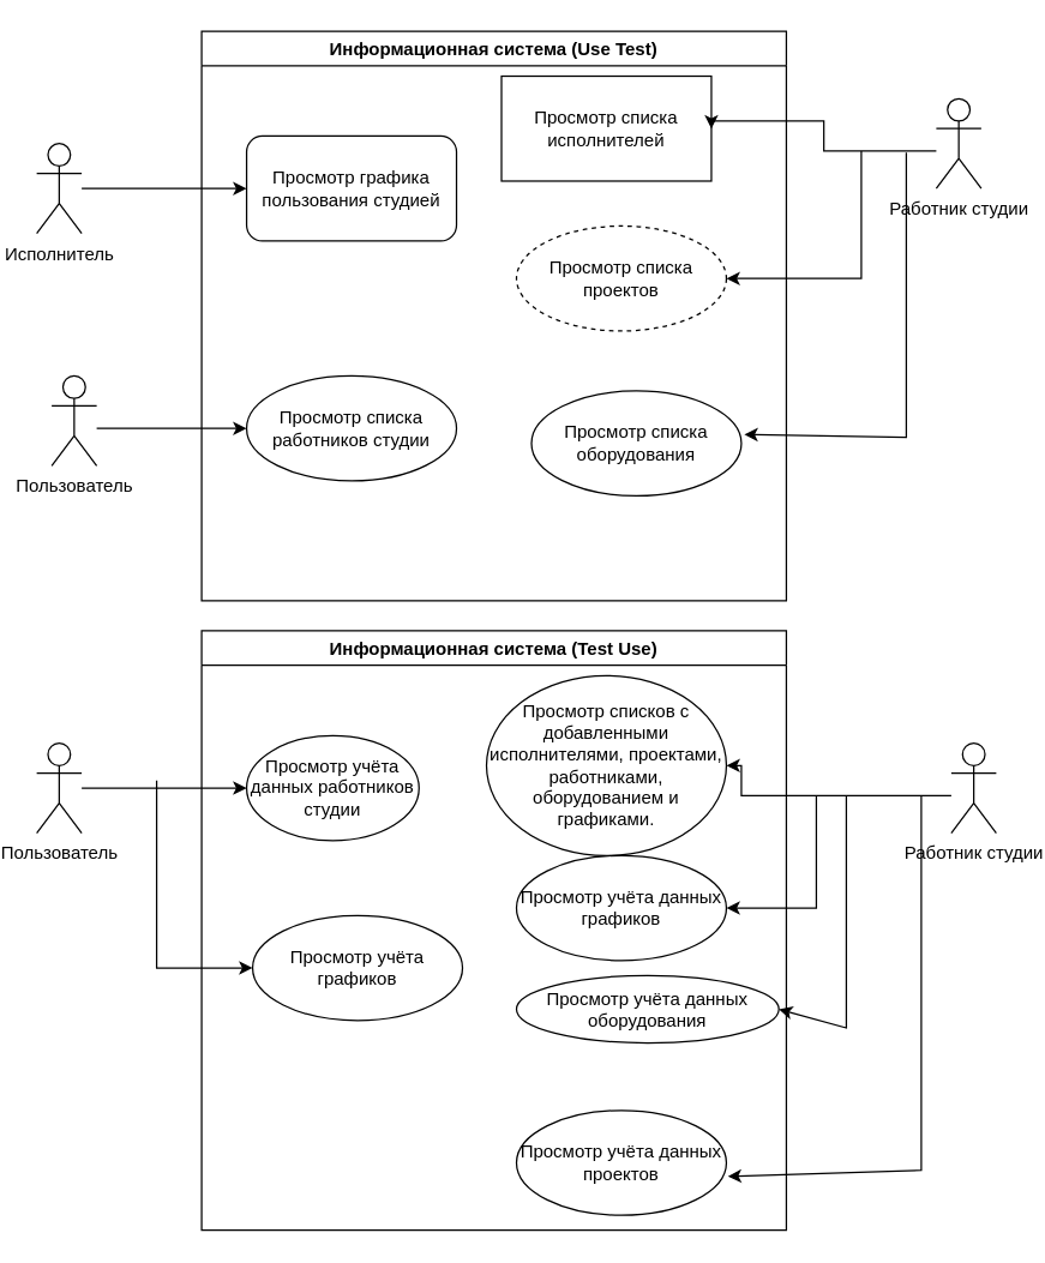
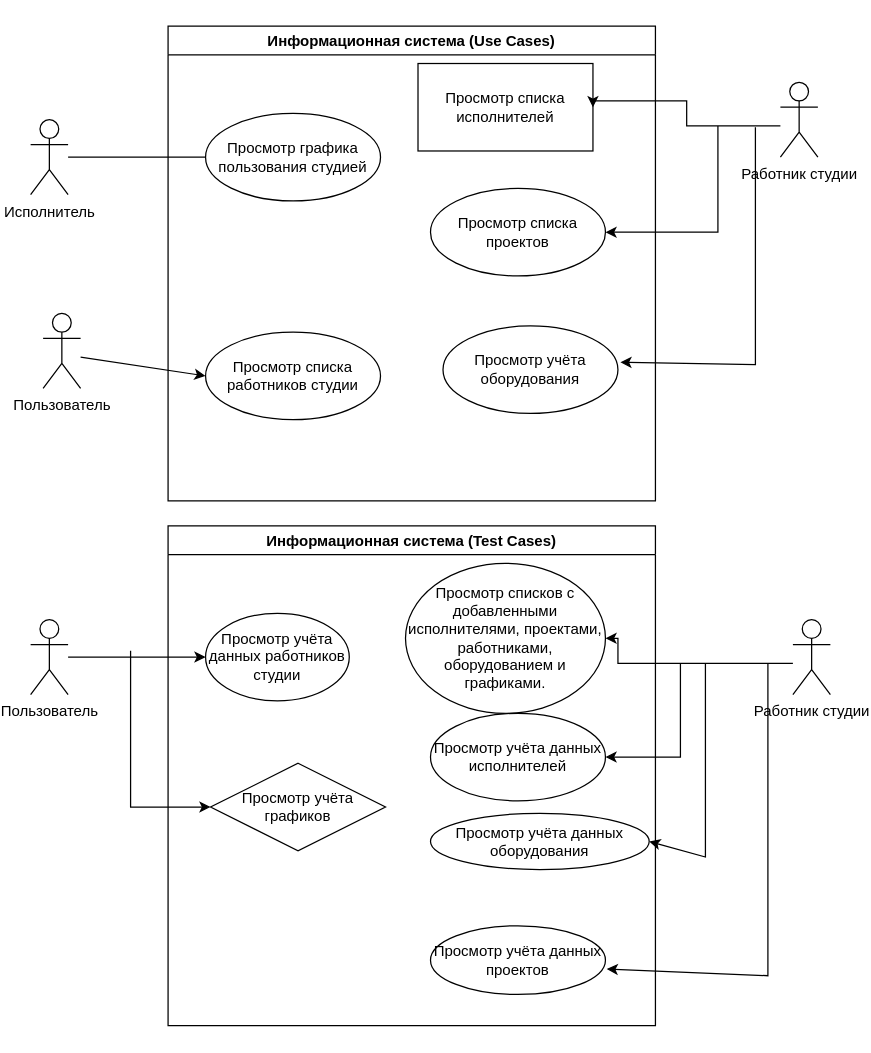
- <mxCell id="4" value="Информационная система (Use Test)" style="swimlane;" parent="1" vertex="1"><mxGeometry x="130" y="20" width="390" height="380" as="geometry"><mxRectangle x="214" y="220" width="190" height="23" as="alternateBounds" /></mxGeometry></mxCell>
+ <mxCell id="4" value="Информационная система (Use Cases)" style="swimlane;" parent="1" vertex="1"><mxGeometry x="130" y="20" width="390" height="380" as="geometry"><mxRectangle x="214" y="220" width="190" height="23" as="alternateBounds" /></mxGeometry></mxCell>
- <mxCell id="2" style="edgeStyle=orthogonalEdgeStyle;rounded=0;orthogonalLoop=1;jettySize=auto;html=1;entryX=0;entryY=0.5;entryDx=0;entryDy=0;" parent="1" source="3" target="7" edge="1"><mxGeometry relative="1" as="geometry" /></mxCell>
+ <mxCell id="2" style="edgeStyle=orthogonalEdgeStyle;rounded=0;orthogonalLoop=1;jettySize=auto;html=1;entryX=0;entryY=0.5;entryDx=0;entryDy=0;endArrow=none;" parent="1" source="3" target="7" edge="1"><mxGeometry relative="1" as="geometry" /></mxCell>
- <mxCell id="7" value="Просмотр графика пользования студией" style="whiteSpace=wrap;html=1;rounded=1;" parent="4" vertex="1"><mxGeometry x="30" y="70" width="140" height="70" as="geometry" /></mxCell>
+ <mxCell id="7" value="Просмотр графика пользования студией" style="ellipse;whiteSpace=wrap;html=1;" parent="4" vertex="1"><mxGeometry x="30" y="70" width="140" height="70" as="geometry" /></mxCell>
- <mxCell id="9" value="Просмотр списка проектов" style="ellipse;whiteSpace=wrap;html=1;dashed=1;" parent="4" vertex="1"><mxGeometry x="210" y="130" width="140" height="70" as="geometry" /></mxCell>
+ <mxCell id="9" value="Просмотр списка проектов" style="ellipse;whiteSpace=wrap;html=1;" parent="4" vertex="1"><mxGeometry x="210" y="130" width="140" height="70" as="geometry" /></mxCell>
- <mxCell id="5" value="Просмотр списка работников студии" style="ellipse;whiteSpace=wrap;html=1;" parent="4" vertex="1"><mxGeometry x="30" y="230" width="140" height="70" as="geometry" /></mxCell>
+ <mxCell id="5" value="Просмотр списка работников студии" style="ellipse;whiteSpace=wrap;html=1;" parent="4" vertex="1"><mxGeometry x="30" y="245" width="140" height="70" as="geometry" /></mxCell>
- <mxCell id="6" value="Просмотр списка оборудования" style="ellipse;whiteSpace=wrap;html=1;" parent="4" vertex="1"><mxGeometry x="220" y="240" width="140" height="70" as="geometry" /></mxCell>
+ <mxCell id="6" value="Просмотр учёта оборудования" style="ellipse;whiteSpace=wrap;html=1;" parent="4" vertex="1"><mxGeometry x="220" y="240" width="140" height="70" as="geometry" /></mxCell>
- <mxCell id="14" value="Информационная система (Test Use)" style="swimlane;" parent="1" vertex="1"><mxGeometry x="130" y="420" width="390" height="400" as="geometry"><mxRectangle x="214" y="220" width="190" height="23" as="alternateBounds" /></mxGeometry></mxCell>
+ <mxCell id="14" value="Информационная система (Test Cases)" style="swimlane;" parent="1" vertex="1"><mxGeometry x="130" y="420" width="390" height="400" as="geometry"><mxRectangle x="214" y="220" width="190" height="23" as="alternateBounds" /></mxGeometry></mxCell>
- <mxCell id="18" value="Просмотр учёта данных графиков" style="ellipse;whiteSpace=wrap;html=1;" parent="14" vertex="1"><mxGeometry x="210" y="150" width="140" height="70" as="geometry" /></mxCell>
+ <mxCell id="18" value="Просмотр учёта данных исполнителей" style="ellipse;whiteSpace=wrap;html=1;" parent="14" vertex="1"><mxGeometry x="210" y="150" width="140" height="70" as="geometry" /></mxCell>
- <mxCell id="21" value="Просмотр учёта графиков" style="ellipse;whiteSpace=wrap;html=1;" vertex="1" parent="14"><mxGeometry x="34" y="190" width="140" height="70" as="geometry" /></mxCell>
+ <mxCell id="21" value="Просмотр учёта графиков" style="rhombus;whiteSpace=wrap;html=1;" vertex="1" parent="14"><mxGeometry x="34" y="190" width="140" height="70" as="geometry" /></mxCell>
- <mxCell id="19" value="Просмотр учёта данных проектов" style="ellipse;whiteSpace=wrap;html=1;" parent="14" vertex="1"><mxGeometry x="210" y="320" width="140" height="70" as="geometry" /></mxCell>
+ <mxCell id="19" value="Просмотр учёта данных проектов" style="ellipse;whiteSpace=wrap;html=1;" parent="14" vertex="1"><mxGeometry x="210" y="320" width="140" height="55" as="geometry" /></mxCell>
